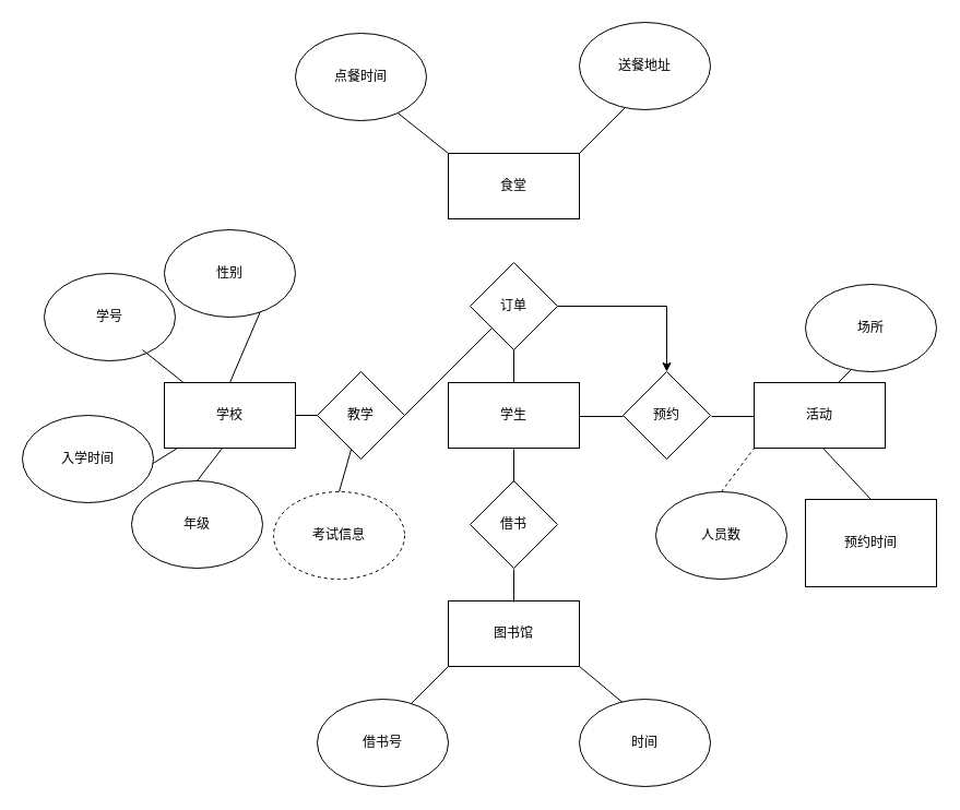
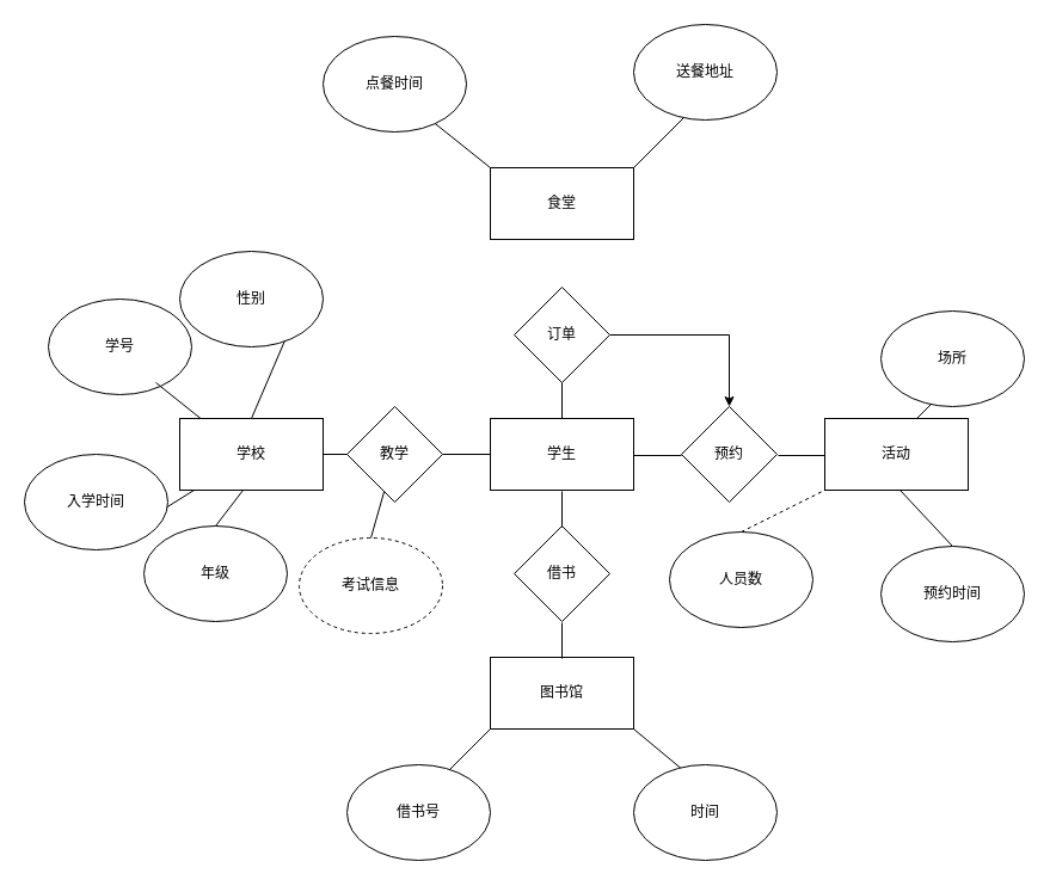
- <mxCell id="18" value="" style="endArrow=none;html=1;rounded=0;exitX=1;exitY=0.5;exitDx=0;exitDy=0;" edge="1" parent="1" source="8" target="4"><mxGeometry width="50" height="50" relative="1" as="geometry"><mxPoint x="360" y="420" as="sourcePoint" /><mxPoint x="410" y="370" as="targetPoint" /></mxGeometry></mxCell>
+ <mxCell id="18" value="" style="endArrow=none;html=1;rounded=0;exitX=1;exitY=0.5;exitDx=0;exitDy=0;entryX=0;entryY=0.5;entryDx=0;entryDy=0;" edge="1" parent="1" source="8" target="6"><mxGeometry width="50" height="50" relative="1" as="geometry"><mxPoint x="360" y="420" as="sourcePoint" /><mxPoint x="410" y="370" as="targetPoint" /></mxGeometry></mxCell>
- <mxCell id="41" value="&lt;div&gt;人员数&lt;br&gt;&lt;/div&gt;" style="ellipse;whiteSpace=wrap;html=1;" vertex="1" parent="1"><mxGeometry x="600" y="450" width="120" height="80" as="geometry" /></mxCell>
+ <mxCell id="41" value="&lt;div&gt;人员数&lt;br&gt;&lt;/div&gt;" style="ellipse;whiteSpace=wrap;html=1;" vertex="1" parent="1"><mxGeometry x="560" y="445" width="120" height="80" as="geometry" /></mxCell>
- <mxCell id="40" value="预约时间" style="whiteSpace=wrap;html=1;rounded=0;" vertex="1" parent="1"><mxGeometry x="737" y="457.02" width="120" height="80" as="geometry" /></mxCell>
+ <mxCell id="40" value="预约时间" style="ellipse;whiteSpace=wrap;html=1;" vertex="1" parent="1"><mxGeometry x="737" y="457.02" width="120" height="80" as="geometry" /></mxCell>
